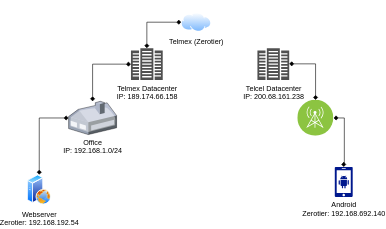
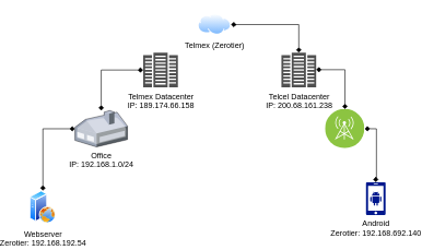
- <mxCell id="2" style="edgeStyle=orthogonalEdgeStyle;rounded=0;orthogonalLoop=1;jettySize=auto;html=1;exitX=0;exitY=0.5;exitDx=0;exitDy=0;fontSize=12;strokeColor=default;endArrow=diamond;endFill=1;startArrow=diamond;startFill=1;" parent="1" source="3" target="5" edge="1"><mxGeometry relative="1" as="geometry" /></mxCell>
+ <mxCell id="11" style="edgeStyle=orthogonalEdgeStyle;rounded=0;orthogonalLoop=1;jettySize=auto;html=1;entryX=1;entryY=0.5;entryDx=0;entryDy=0;fontSize=12;strokeColor=default;endArrow=diamond;endFill=1;startArrow=diamond;startFill=1;" parent="1" source="12" target="3" edge="1"><mxGeometry relative="1" as="geometry"><Array as="points"><mxPoint x="431" y="37" /><mxPoint x="331" y="37" /></Array></mxGeometry></mxCell>
